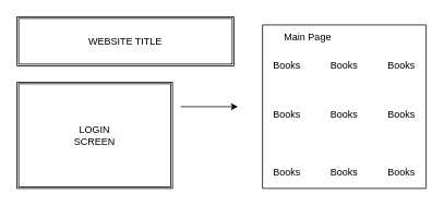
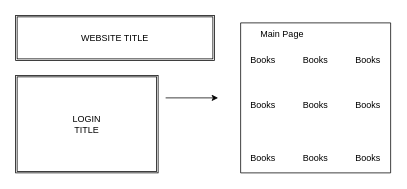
- <mxCell id="2" value="&lt;div&gt;LOGIN&lt;/div&gt;&lt;div&gt;SCREEN&lt;br&gt;&lt;/div&gt;" style="shape=ext;double=1;rounded=0;whiteSpace=wrap;html=1;" vertex="1" parent="1"><mxGeometry x="20" y="100" width="190" height="130" as="geometry" /></mxCell>
+ <mxCell id="2" value="&lt;div&gt;LOGIN&lt;/div&gt;&lt;div&gt;TITLE&lt;br&gt;&lt;/div&gt;" style="shape=ext;double=1;rounded=0;whiteSpace=wrap;html=1;" vertex="1" parent="1"><mxGeometry x="20" y="100" width="190" height="130" as="geometry" /></mxCell>
